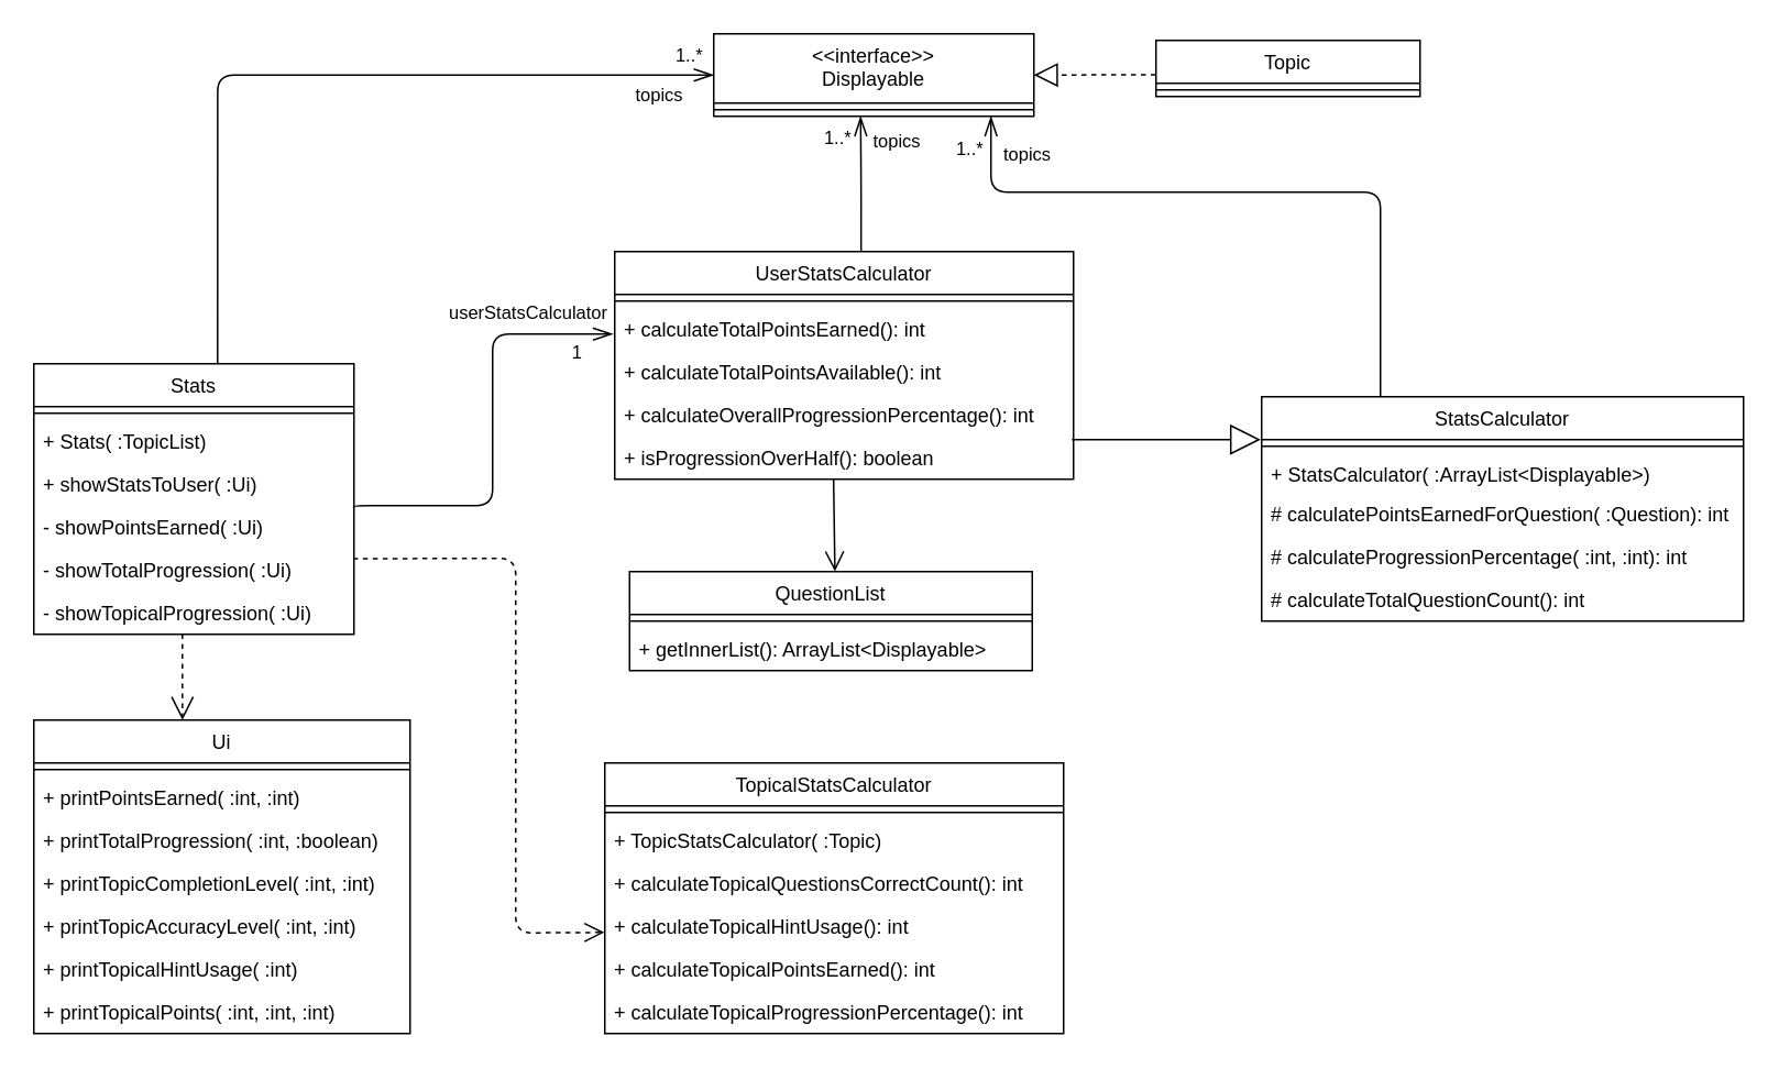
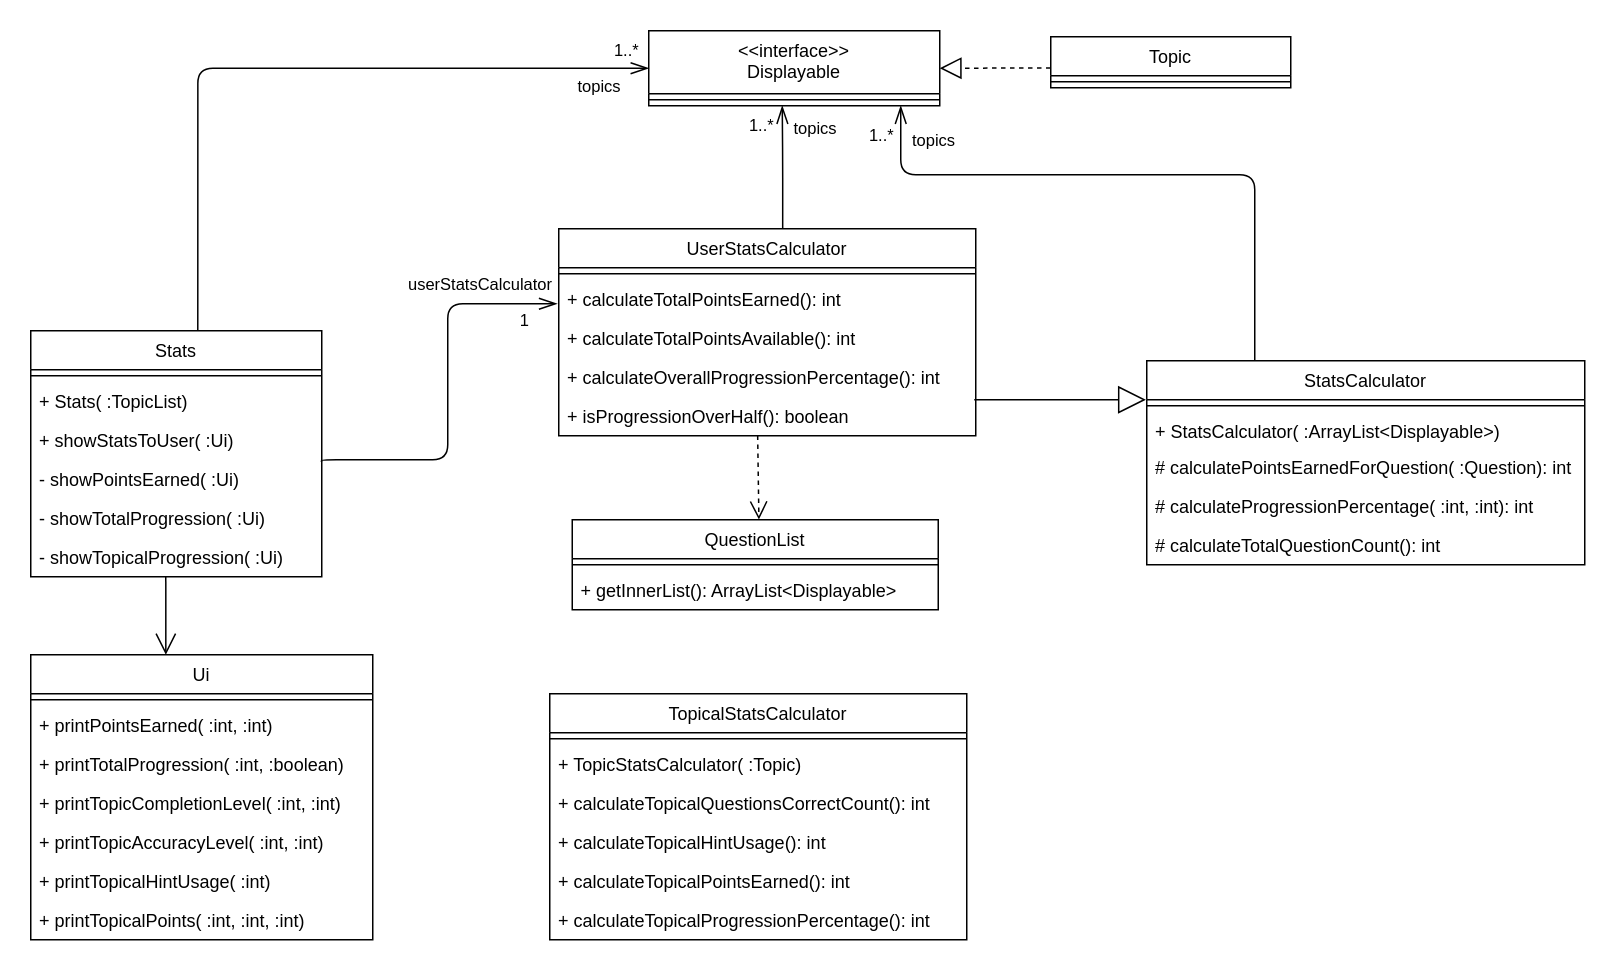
- <mxCell id="37" value="" style="endArrow=open;endSize=10;dashed=0;html=1;exitX=0.477;exitY=0.994;exitDx=0;exitDy=0;exitPerimeter=0;entryX=0.51;entryY=-0.002;entryDx=0;entryDy=0;entryPerimeter=0;" parent="1" source="36" target="21" edge="1"><mxGeometry x="-0.05" y="-2" width="160" relative="1" as="geometry"><mxPoint x="482" y="318" as="sourcePoint" /><mxPoint x="642" y="318" as="targetPoint" /><mxPoint as="offset" /></mxGeometry></mxCell>
+ <mxCell id="37" value="" style="endArrow=open;endSize=10;dashed=1;html=1;exitX=0.477;exitY=0.994;exitDx=0;exitDy=0;exitPerimeter=0;entryX=0.51;entryY=-0.002;entryDx=0;entryDy=0;entryPerimeter=0;" parent="1" source="36" target="21" edge="1"><mxGeometry x="-0.05" y="-2" width="160" relative="1" as="geometry"><mxPoint x="482" y="318" as="sourcePoint" /><mxPoint x="642" y="318" as="targetPoint" /><mxPoint as="offset" /></mxGeometry></mxCell>
- <mxCell id="2" value="" style="endArrow=open;endSize=12;dashed=1;html=1;exitX=0.464;exitY=0.991;exitDx=0;exitDy=0;exitPerimeter=0;entryX=0.395;entryY=0;entryDx=0;entryDy=0;entryPerimeter=0;" parent="1" source="44" target="45" edge="1"><mxGeometry width="160" relative="1" as="geometry"><mxPoint x="-180" y="392" as="sourcePoint" /><mxPoint x="-96" y="372" as="targetPoint" /></mxGeometry></mxCell>
+ <mxCell id="2" value="" style="endArrow=open;endSize=12;dashed=0;html=1;exitX=0.464;exitY=0.991;exitDx=0;exitDy=0;exitPerimeter=0;entryX=0.395;entryY=0;entryDx=0;entryDy=0;entryPerimeter=0;" parent="1" source="44" target="45" edge="1"><mxGeometry width="160" relative="1" as="geometry"><mxPoint x="-180" y="392" as="sourcePoint" /><mxPoint x="-96" y="372" as="targetPoint" /></mxGeometry></mxCell>
- <mxCell id="9" value="" style="endArrow=open;endSize=10;dashed=1;html=1;exitX=0.997;exitY=0.236;exitDx=0;exitDy=0;exitPerimeter=0;entryX=-0.001;entryY=0.643;entryDx=0;entryDy=0;entryPerimeter=0;" parent="1" source="43" target="28" edge="1"><mxGeometry width="160" relative="1" as="geometry"><mxPoint x="358.194" y="404.82" as="sourcePoint" /><mxPoint x="372" y="486" as="targetPoint" /><Array as="points"><mxPoint x="312" y="338" /><mxPoint x="312" y="565" /></Array></mxGeometry></mxCell>
